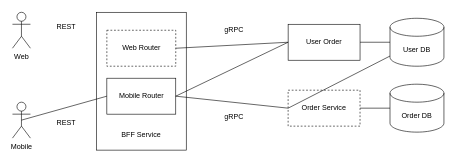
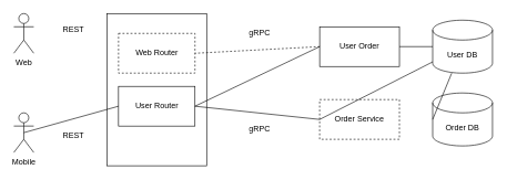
- <mxCell id="13" value="" style="endArrow=none;html=1;rounded=0;entryX=1;entryY=0.5;entryDx=0;entryDy=0;exitX=0;exitY=0.5;exitDx=0;exitDy=0;" edge="1" parent="1" source="4" target="7"><mxGeometry width="50" height="50" relative="1" as="geometry"><mxPoint x="430" y="200" as="sourcePoint" /><mxPoint x="303" y="90" as="targetPoint" /></mxGeometry></mxCell>
+ <mxCell id="13" value="" style="endArrow=none;html=1;rounded=0;entryX=1;entryY=0.5;entryDx=0;entryDy=0;exitX=0;exitY=0.5;exitDx=0;exitDy=0;dashed=1;" edge="1" parent="1" source="4" target="7"><mxGeometry width="50" height="50" relative="1" as="geometry"><mxPoint x="430" y="200" as="sourcePoint" /><mxPoint x="303" y="90" as="targetPoint" /></mxGeometry></mxCell>
- <mxCell id="8" value="Mobile Router" style="rounded=0;whiteSpace=wrap;html=1;" vertex="1" parent="1"><mxGeometry x="177.5" y="130" width="115" height="60" as="geometry" /></mxCell>
+ <mxCell id="8" value="User Router" style="rounded=0;whiteSpace=wrap;html=1;" vertex="1" parent="1"><mxGeometry x="177.5" y="130" width="115" height="60" as="geometry" /></mxCell>
- <mxCell id="17" value="" style="endArrow=none;html=1;rounded=0;entryX=1;entryY=0.5;entryDx=0;entryDy=0;exitX=0;exitY=0.5;exitDx=0;exitDy=0;exitPerimeter=0;" edge="1" parent="1" source="10" target="9"><mxGeometry width="50" height="50" relative="1" as="geometry"><mxPoint x="470" y="240" as="sourcePoint" /><mxPoint x="343" y="130" as="targetPoint" /></mxGeometry></mxCell>
+ <mxCell id="17" value="" style="endArrow=none;html=1;rounded=0;exitX=0;exitY=0.5;exitDx=0;exitDy=0;exitPerimeter=0;" edge="1" parent="1" source="10" target="5"><mxGeometry width="50" height="50" relative="1" as="geometry"><mxPoint x="470" y="240" as="sourcePoint" /><mxPoint x="343" y="130" as="targetPoint" /></mxGeometry></mxCell>
- <mxCell id="11" value="BFF Service" style="text;strokeColor=none;fillColor=none;align=center;verticalAlign=middle;spacingLeft=4;spacingRight=4;overflow=hidden;points=[[0,0.5],[1,0.5]];portConstraint=eastwest;rotatable=0;whiteSpace=wrap;html=1;" vertex="1" parent="1"><mxGeometry x="195" y="210" width="80" height="30" as="geometry" /></mxCell>
